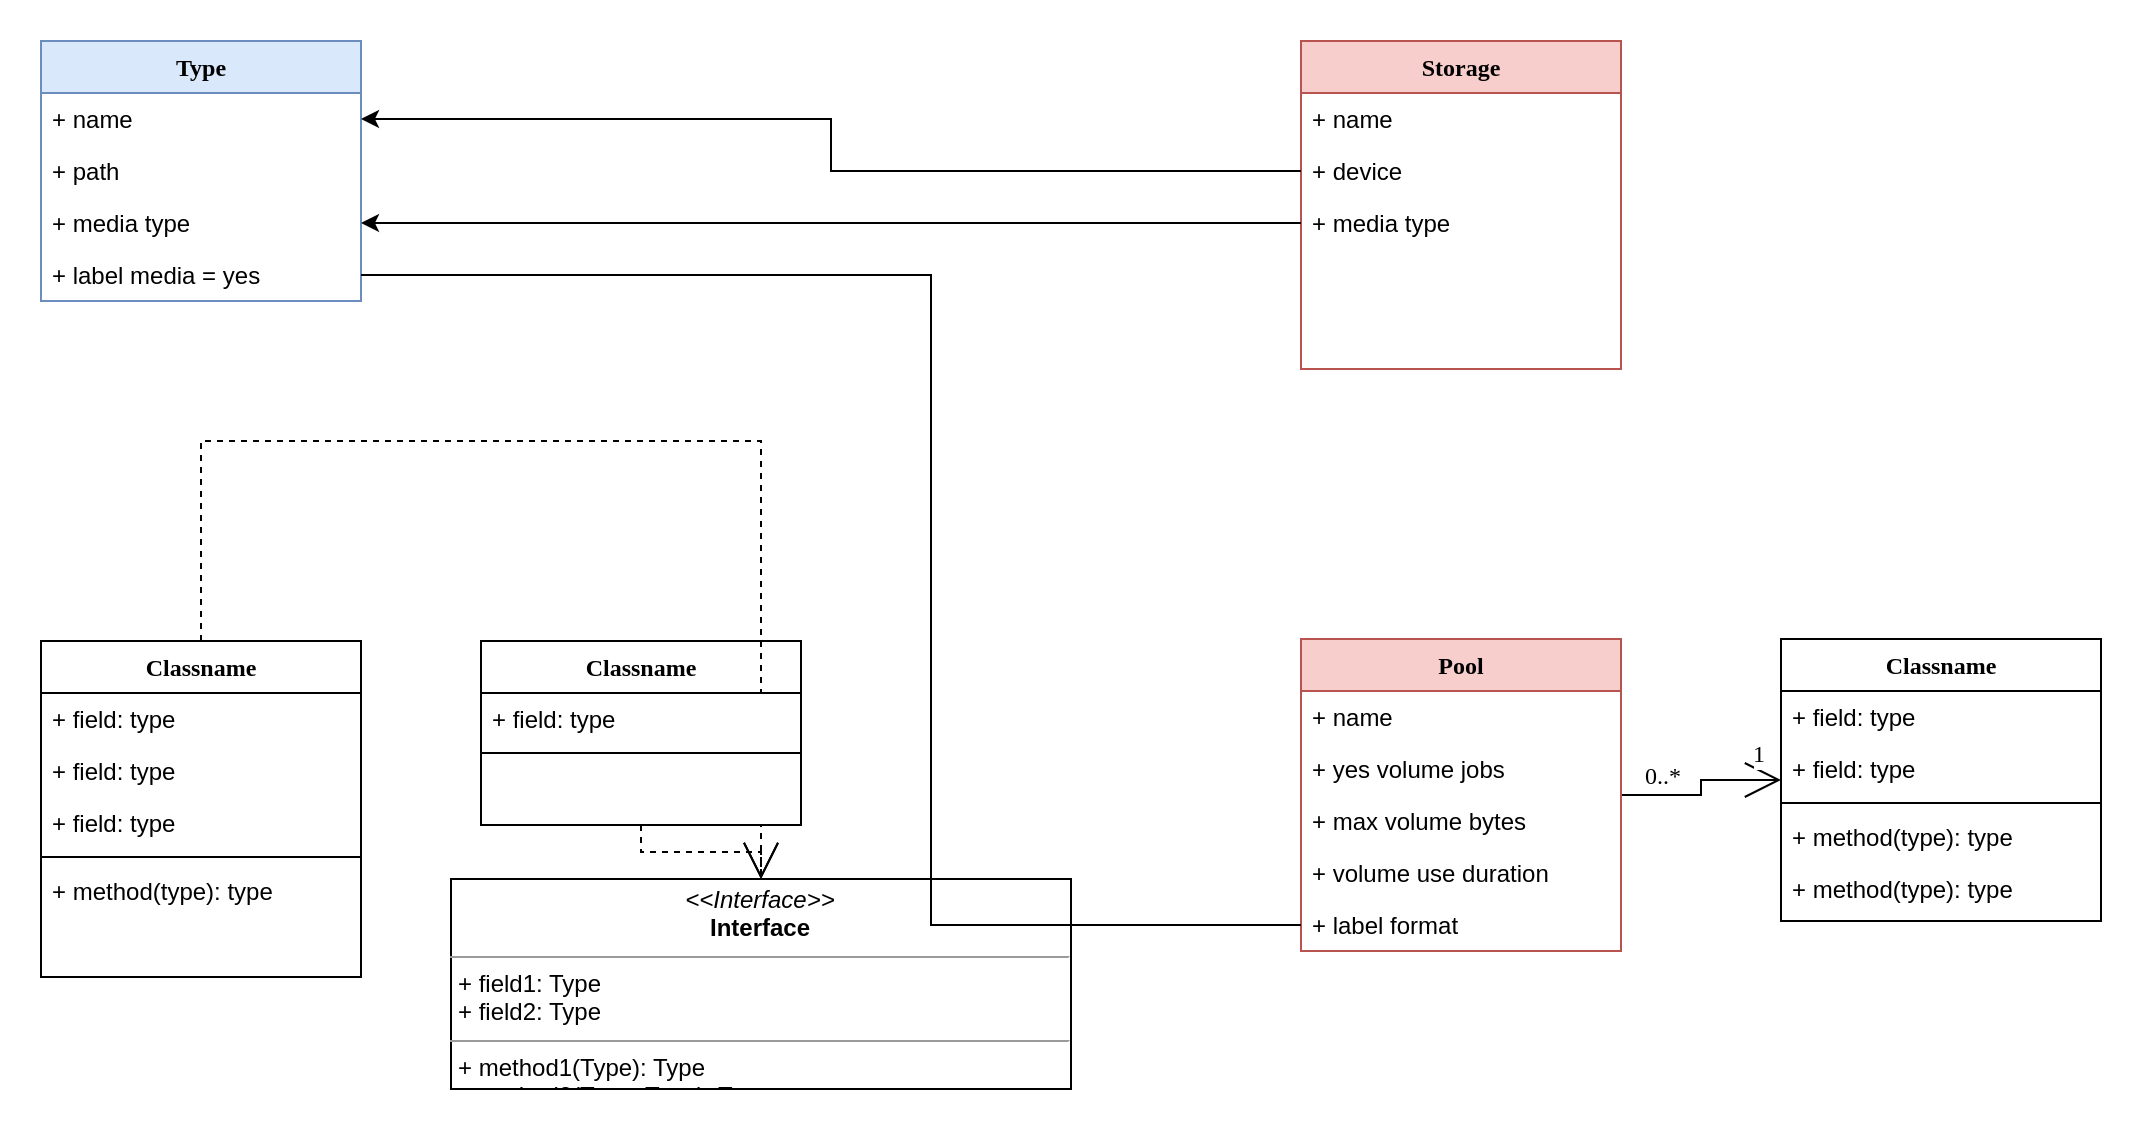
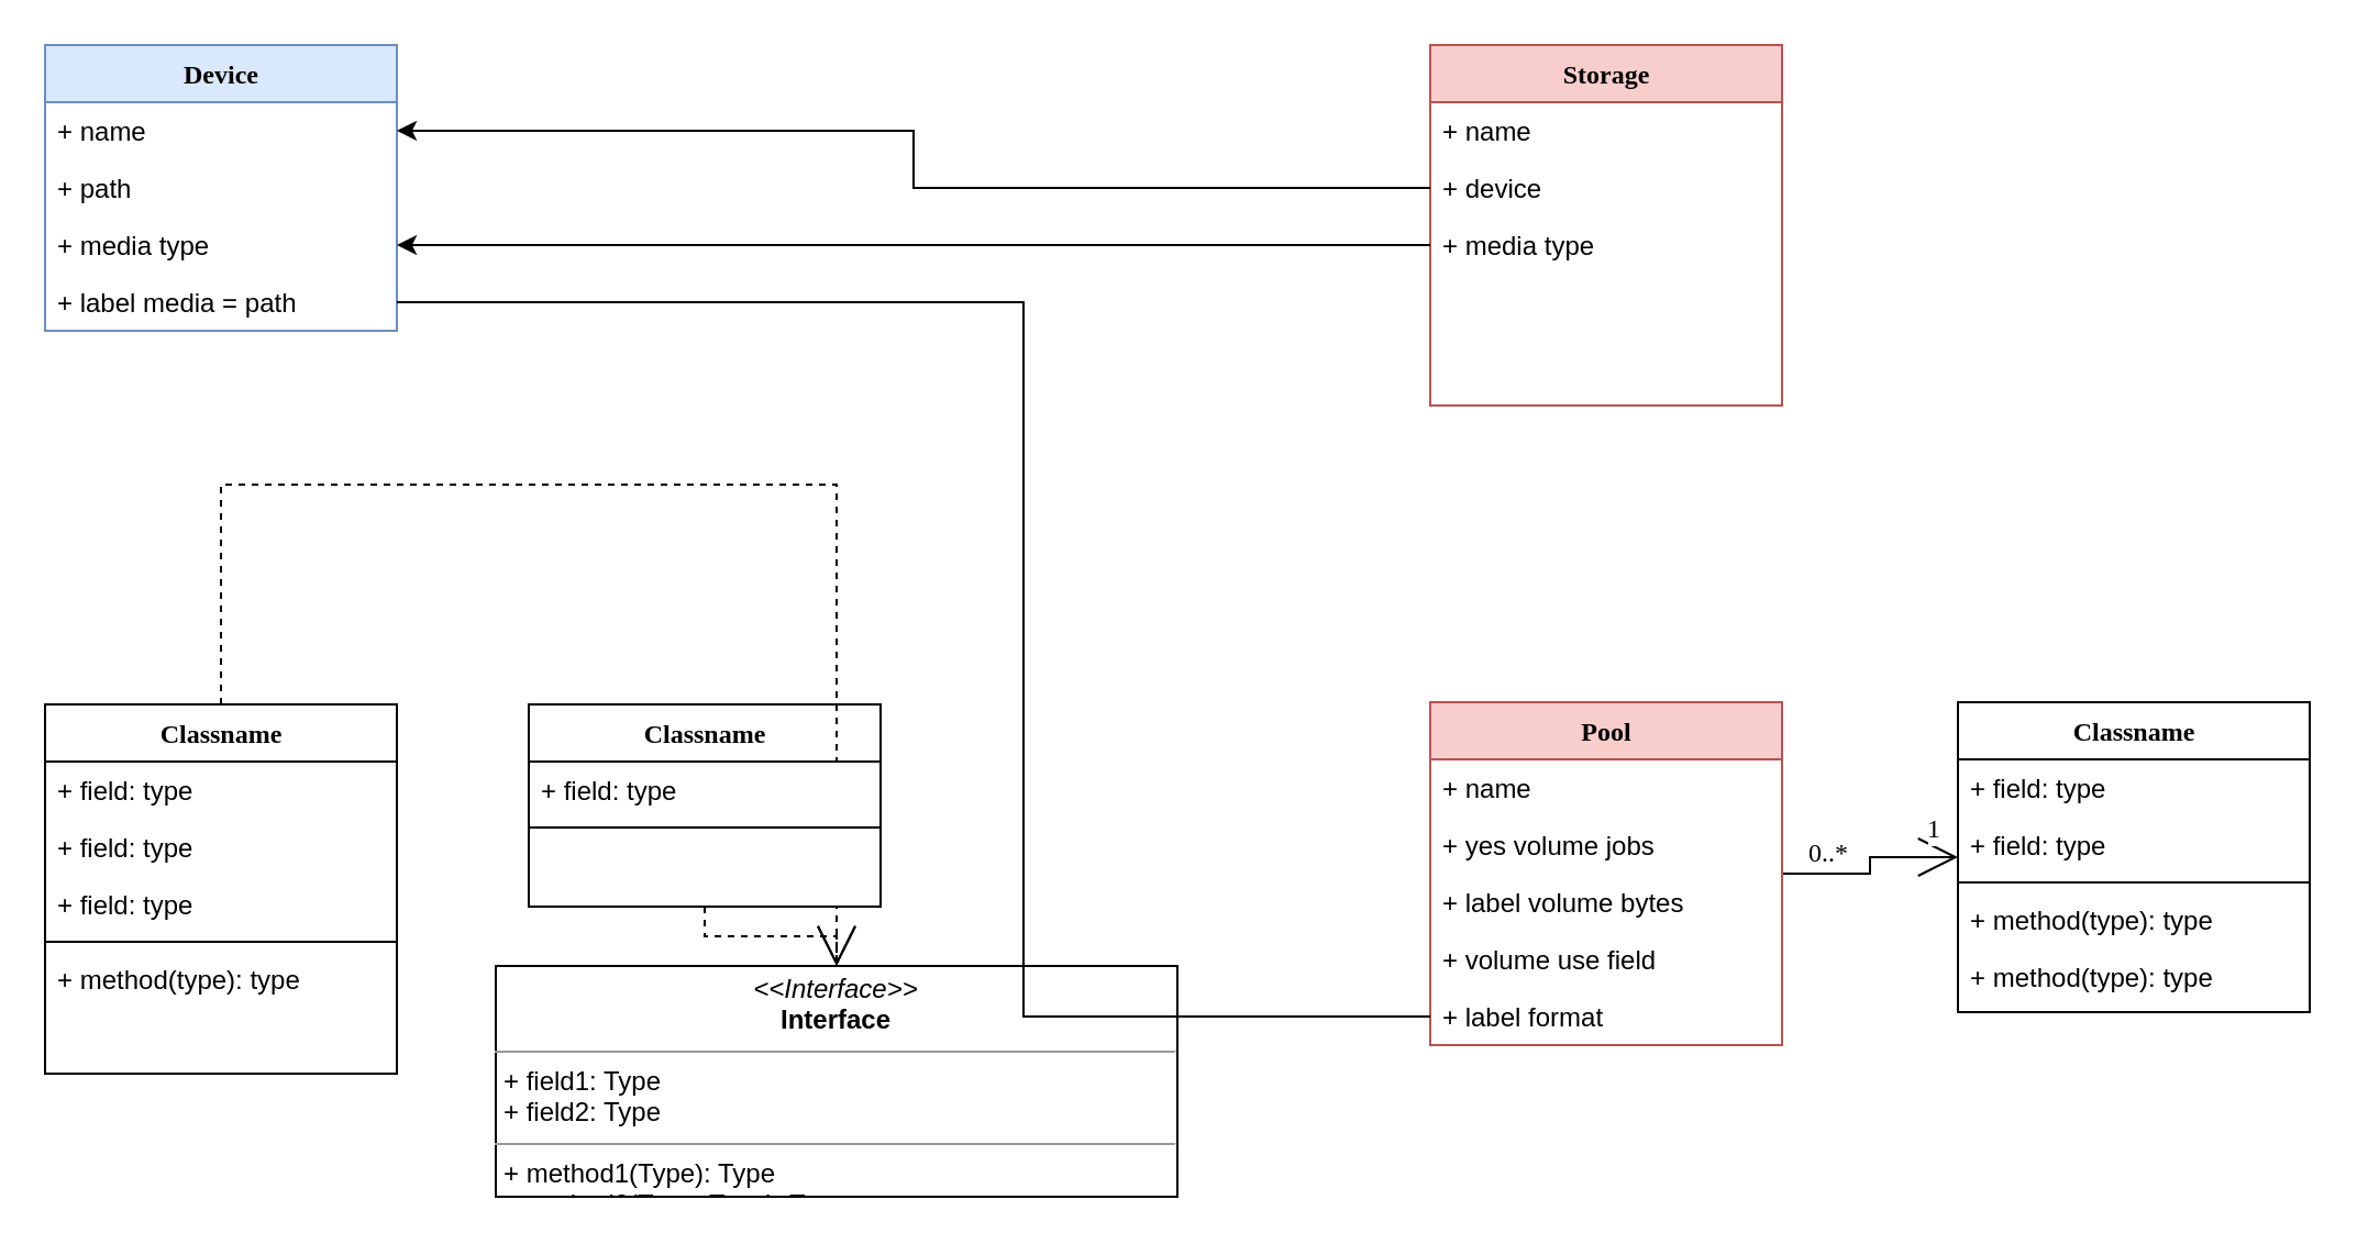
- <mxCell id="33" value="Type" style="swimlane;html=1;fontStyle=1;align=center;verticalAlign=top;childLayout=stackLayout;horizontal=1;startSize=26;horizontalStack=0;resizeParent=1;resizeLast=0;collapsible=1;marginBottom=0;swimlaneFillColor=#ffffff;rounded=0;shadow=0;comic=0;labelBackgroundColor=none;strokeWidth=1;fillColor=#dae8fc;fontFamily=Verdana;fontSize=12;strokeColor=#6c8ebf;" parent="1" vertex="1"><mxGeometry x="20" y="20" width="160" height="130" as="geometry"><mxRectangle x="35" y="132" width="100" height="26" as="alternateBounds" /></mxGeometry></mxCell>
+ <mxCell id="33" value="Device" style="swimlane;html=1;fontStyle=1;align=center;verticalAlign=top;childLayout=stackLayout;horizontal=1;startSize=26;horizontalStack=0;resizeParent=1;resizeLast=0;collapsible=1;marginBottom=0;swimlaneFillColor=#ffffff;rounded=0;shadow=0;comic=0;labelBackgroundColor=none;strokeWidth=1;fillColor=#dae8fc;fontFamily=Verdana;fontSize=12;strokeColor=#6c8ebf;" parent="1" vertex="1"><mxGeometry x="20" y="20" width="160" height="130" as="geometry"><mxRectangle x="35" y="132" width="100" height="26" as="alternateBounds" /></mxGeometry></mxCell>
- <mxCell id="37" value="+ label media = yes" style="text;html=1;strokeColor=none;fillColor=none;align=left;verticalAlign=top;spacingLeft=4;spacingRight=4;whiteSpace=wrap;overflow=hidden;rotatable=0;points=[[0,0.5],[1,0.5]];portConstraint=eastwest;" vertex="1" parent="33"><mxGeometry y="104" width="160" height="26" as="geometry" /></mxCell>
+ <mxCell id="37" value="+ label media = path" style="text;html=1;strokeColor=none;fillColor=none;align=left;verticalAlign=top;spacingLeft=4;spacingRight=4;whiteSpace=wrap;overflow=hidden;rotatable=0;points=[[0,0.5],[1,0.5]];portConstraint=eastwest;" vertex="1" parent="33"><mxGeometry y="104" width="160" height="26" as="geometry" /></mxCell>
- <mxCell id="23" value="+ max volume bytes" style="text;html=1;strokeColor=none;fillColor=none;align=left;verticalAlign=top;spacingLeft=4;spacingRight=4;whiteSpace=wrap;overflow=hidden;rotatable=0;points=[[0,0.5],[1,0.5]];portConstraint=eastwest;" vertex="1" parent="20"><mxGeometry y="78" width="160" height="26" as="geometry" /></mxCell>
+ <mxCell id="23" value="+ label volume bytes" style="text;html=1;strokeColor=none;fillColor=none;align=left;verticalAlign=top;spacingLeft=4;spacingRight=4;whiteSpace=wrap;overflow=hidden;rotatable=0;points=[[0,0.5],[1,0.5]];portConstraint=eastwest;" vertex="1" parent="20"><mxGeometry y="78" width="160" height="26" as="geometry" /></mxCell>
- <mxCell id="24" value="+ volume use duration" style="text;html=1;strokeColor=none;fillColor=none;align=left;verticalAlign=top;spacingLeft=4;spacingRight=4;whiteSpace=wrap;overflow=hidden;rotatable=0;points=[[0,0.5],[1,0.5]];portConstraint=eastwest;" vertex="1" parent="20"><mxGeometry y="104" width="160" height="26" as="geometry" /></mxCell>
+ <mxCell id="24" value="+ volume use field" style="text;html=1;strokeColor=none;fillColor=none;align=left;verticalAlign=top;spacingLeft=4;spacingRight=4;whiteSpace=wrap;overflow=hidden;rotatable=0;points=[[0,0.5],[1,0.5]];portConstraint=eastwest;" vertex="1" parent="20"><mxGeometry y="104" width="160" height="26" as="geometry" /></mxCell>
